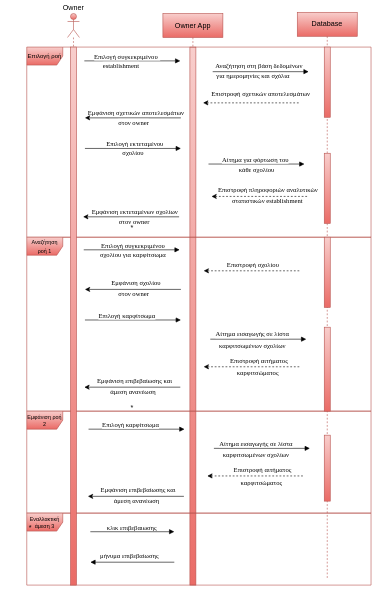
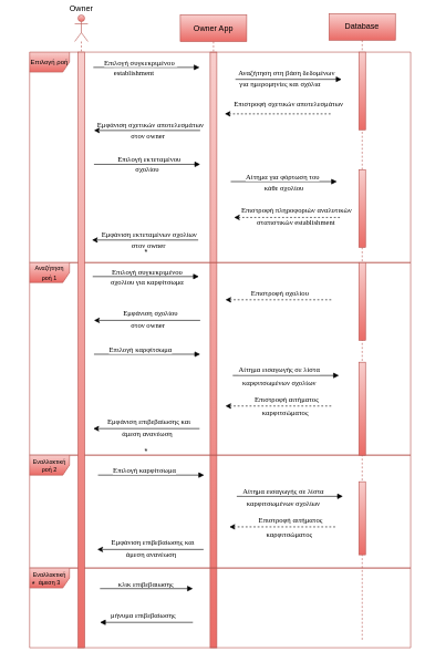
- <mxCell id="34" value="&lt;p style=&quot;line-height: 100%;&quot;&gt;&lt;font style=&quot;&quot;&gt;&lt;font style=&quot;font-size: 9px;&quot;&gt;Εμφάνιση ροή 2&lt;/font&gt;&lt;br&gt;&lt;/font&gt;&lt;/p&gt;" style="shape=umlFrame;whiteSpace=wrap;html=1;pointerEvents=0;fontFamily=Helvetica;strokeColor=#b85450;align=center;verticalAlign=middle;fontSize=12;fontColor=default;fillColor=#f8cecc;gradientColor=#ea6b66;" parent="1" vertex="1"><mxGeometry x="44" y="685" width="574" height="170" as="geometry" /></mxCell>
+ <mxCell id="34" value="&lt;p style=&quot;line-height: 100%;&quot;&gt;&lt;font style=&quot;&quot;&gt;&lt;font style=&quot;font-size: 9px;&quot;&gt;Εναλλακτική ροή 2&lt;/font&gt;&lt;br&gt;&lt;/font&gt;&lt;/p&gt;" style="shape=umlFrame;whiteSpace=wrap;html=1;pointerEvents=0;fontFamily=Helvetica;strokeColor=#b85450;align=center;verticalAlign=middle;fontSize=12;fontColor=default;fillColor=#f8cecc;gradientColor=#ea6b66;" parent="1" vertex="1"><mxGeometry x="44" y="685" width="574" height="170" as="geometry" /></mxCell>
